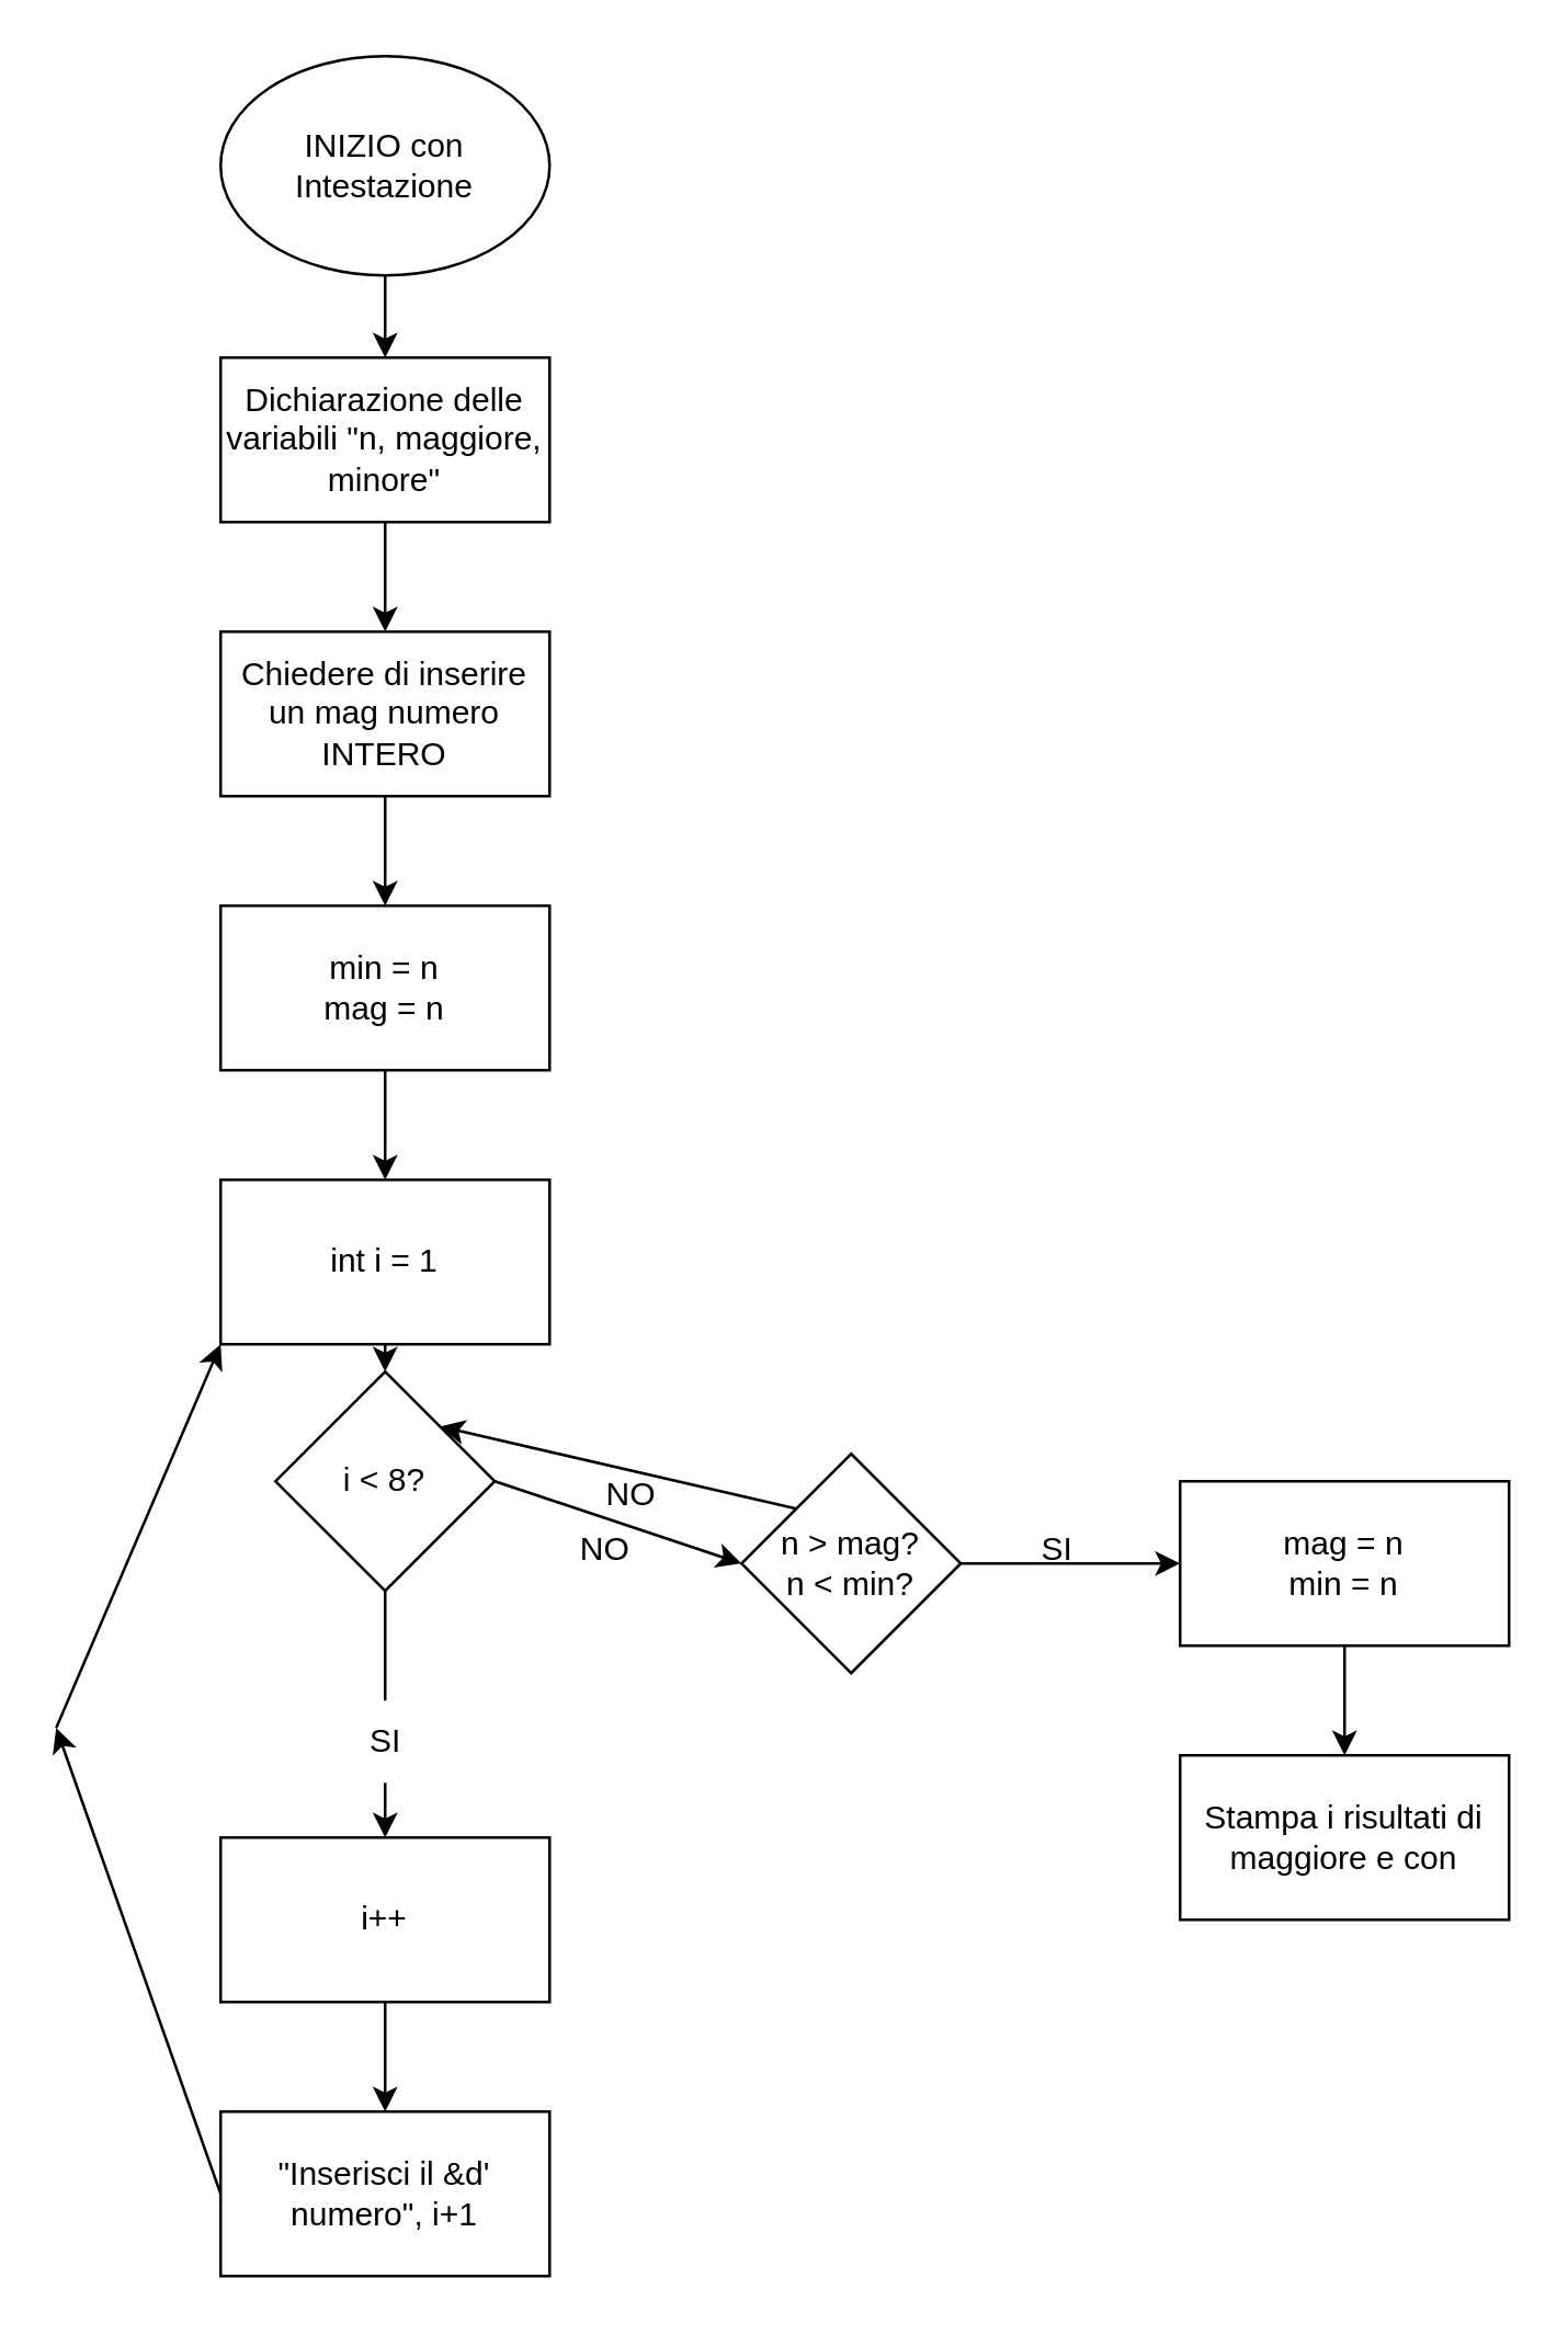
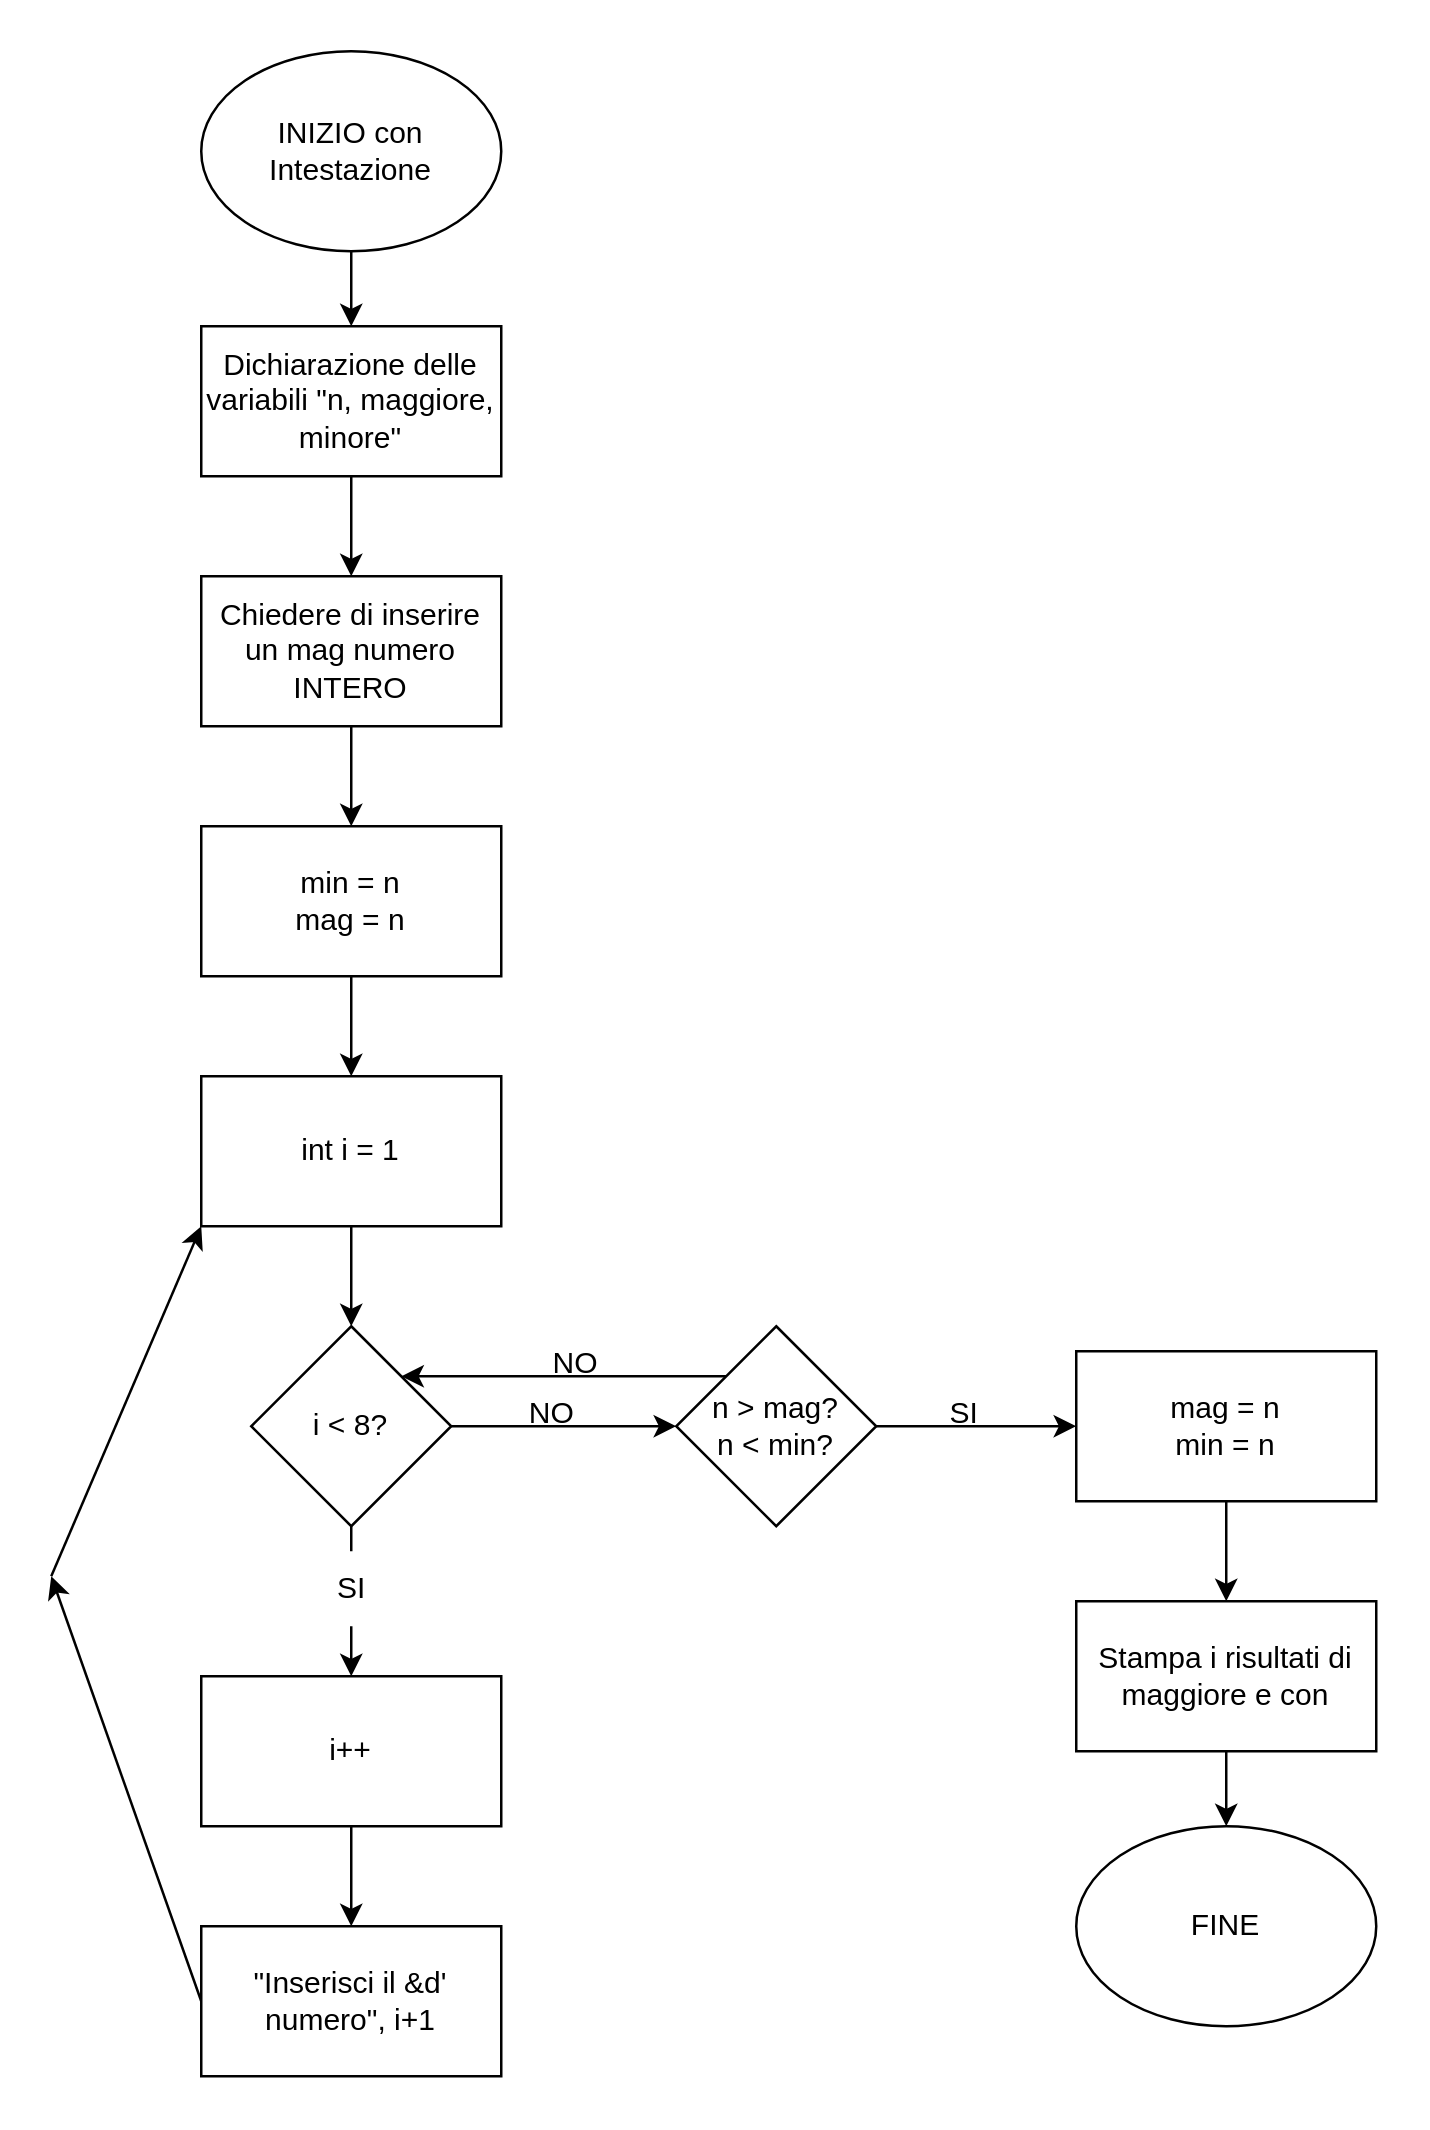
- <mxCell id="14" value="i &amp;lt; 8?" style="rhombus;whiteSpace=wrap;html=1;" vertex="1" parent="1"><mxGeometry x="100" y="500" width="80" height="80" as="geometry" /></mxCell>
+ <mxCell id="14" value="i &amp;lt; 8?" style="rhombus;whiteSpace=wrap;html=1;" vertex="1" parent="1"><mxGeometry x="100" y="530" width="80" height="80" as="geometry" /></mxCell>
+ <mxCell id="30" style="edgeStyle=none;html=1;exitX=0.5;exitY=1;exitDx=0;exitDy=0;" edge="1" parent="1" source="31" target="32"><mxGeometry relative="1" as="geometry"><mxPoint x="670" y="650" as="targetPoint" /></mxGeometry></mxCell>
+ <mxCell id="32" value="FINE" style="ellipse;whiteSpace=wrap;html=1;" vertex="1" parent="1"><mxGeometry x="430" y="730" width="120" height="80" as="geometry" /></mxCell>
